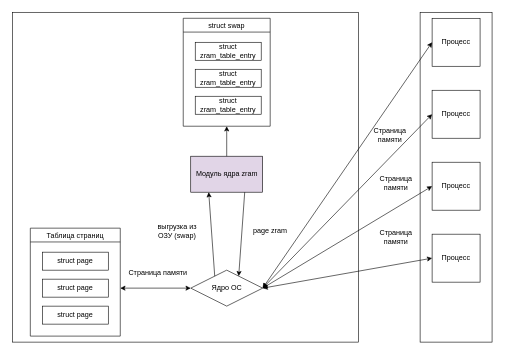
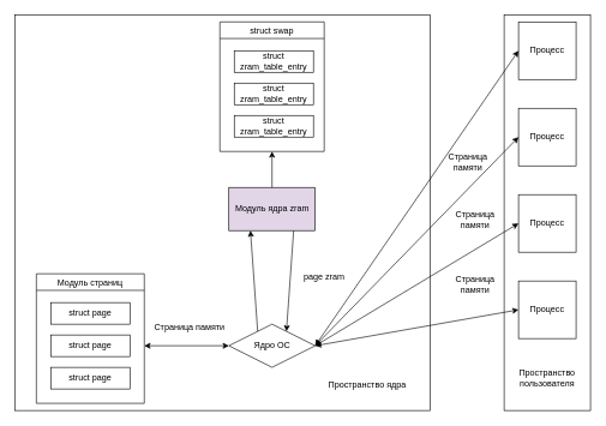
- <mxCell id="26" value="выгрузка из ОЗУ (swap)" style="text;html=1;strokeColor=none;fillColor=none;align=center;verticalAlign=middle;whiteSpace=wrap;rounded=0;" vertex="1" parent="1"><mxGeometry x="260" y="370" width="70" height="30" as="geometry" /></mxCell>
- <mxCell id="19" value="Таблица страниц" style="swimlane;fillColor=none;fontStyle=0" vertex="1" parent="1"><mxGeometry x="50" y="380" width="150" height="180" as="geometry" /></mxCell>
+ <mxCell id="19" value="Модуль страниц" style="swimlane;fillColor=none;fontStyle=0" vertex="1" parent="1"><mxGeometry x="50" y="380" width="150" height="180" as="geometry" /></mxCell>
+ <mxCell id="9" value="Пространство пользователя" style="text;html=1;strokeColor=none;fillColor=none;align=center;verticalAlign=middle;whiteSpace=wrap;rounded=0;" parent="1" vertex="1"><mxGeometry x="700" y="510" width="120" height="30" as="geometry" /></mxCell>
+ <mxCell id="8" value="Пространство ядра" style="text;html=1;strokeColor=none;fillColor=none;align=center;verticalAlign=middle;whiteSpace=wrap;rounded=0;" parent="1" vertex="1"><mxGeometry x="450" y="520" width="120" height="30" as="geometry" /></mxCell>
